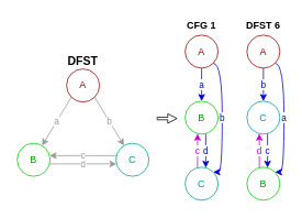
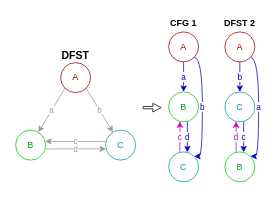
- <mxCell id="18" value="&lt;b&gt;DFST 6&lt;/b&gt;" style="text;html=1;strokeColor=none;fillColor=none;align=center;verticalAlign=middle;whiteSpace=wrap;rounded=0;" parent="1" vertex="1"><mxGeometry x="293.97" y="20" width="50" height="20" as="geometry" /></mxCell>
+ <mxCell id="18" value="&lt;b&gt;DFST 2&lt;/b&gt;" style="text;html=1;strokeColor=none;fillColor=none;align=center;verticalAlign=middle;whiteSpace=wrap;rounded=0;" parent="1" vertex="1"><mxGeometry x="293.97" y="20" width="50" height="20" as="geometry" /></mxCell>
